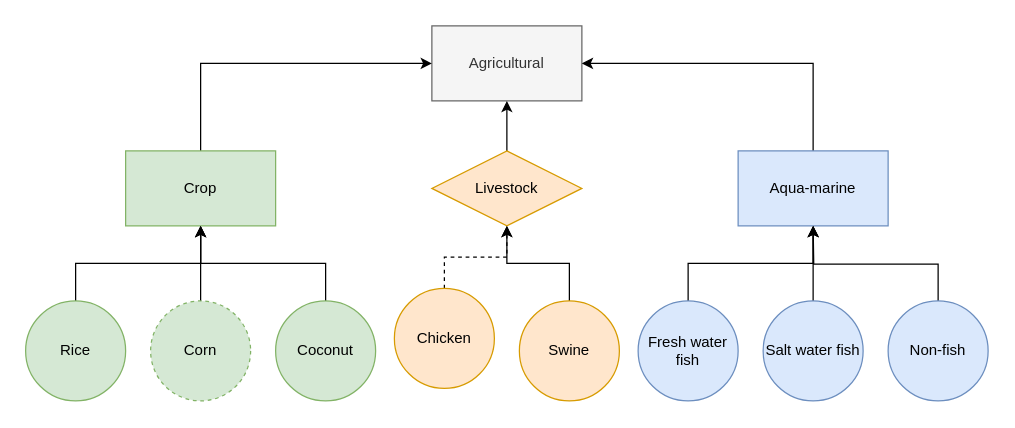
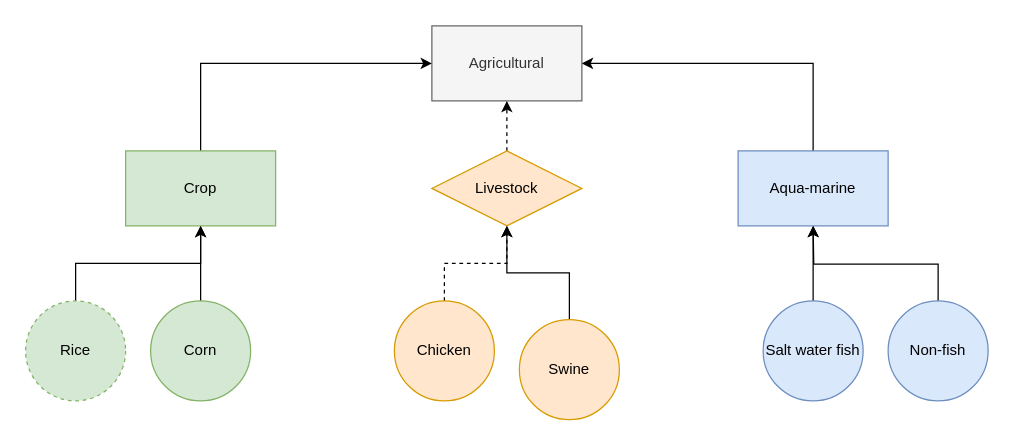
- <mxCell id="5" value="" style="edgeStyle=orthogonalEdgeStyle;rounded=0;orthogonalLoop=1;jettySize=auto;html=1;" edge="1" parent="1" source="6" target="2"><mxGeometry relative="1" as="geometry" /></mxCell>
+ <mxCell id="5" value="" style="edgeStyle=orthogonalEdgeStyle;rounded=0;orthogonalLoop=1;jettySize=auto;html=1;dashed=1;" edge="1" parent="1" source="6" target="2"><mxGeometry relative="1" as="geometry" /></mxCell>
- <mxCell id="13" style="edgeStyle=orthogonalEdgeStyle;rounded=0;orthogonalLoop=1;jettySize=auto;html=1;exitX=0.5;exitY=0;exitDx=0;exitDy=0;entryX=0.5;entryY=1;entryDx=0;entryDy=0;" edge="1" parent="1" source="14" target="8"><mxGeometry relative="1" as="geometry" /></mxCell>
- <mxCell id="19" style="edgeStyle=orthogonalEdgeStyle;rounded=0;orthogonalLoop=1;jettySize=auto;html=1;exitX=0.5;exitY=0;exitDx=0;exitDy=0;entryX=0.5;entryY=1;entryDx=0;entryDy=0;" edge="1" parent="1" source="20" target="4"><mxGeometry relative="1" as="geometry" /></mxCell>
- <mxCell id="16" value="Chicken" style="ellipse;whiteSpace=wrap;html=1;aspect=fixed;fillColor=#ffe6cc;strokeColor=#d79b00;" parent="1" vertex="1"><mxGeometry x="315" y="230" width="80" height="80" as="geometry" /></mxCell>
+ <mxCell id="16" value="Chicken" style="ellipse;whiteSpace=wrap;html=1;aspect=fixed;fillColor=#ffe6cc;strokeColor=#d79b00;" parent="1" vertex="1"><mxGeometry x="315" y="240" width="80" height="80" as="geometry" /></mxCell>
- <mxCell id="10" value="Rice" style="ellipse;whiteSpace=wrap;html=1;aspect=fixed;fillColor=#d5e8d4;strokeColor=#82b366;" parent="1" vertex="1"><mxGeometry x="20" y="240" width="80" height="80" as="geometry" /></mxCell>
+ <mxCell id="10" value="Rice" style="ellipse;whiteSpace=wrap;html=1;aspect=fixed;fillColor=#d5e8d4;strokeColor=#82b366;dashed=1;" parent="1" vertex="1"><mxGeometry x="20" y="240" width="80" height="80" as="geometry" /></mxCell>
- <mxCell id="12" value="Corn" style="ellipse;whiteSpace=wrap;html=1;aspect=fixed;fillColor=#d5e8d4;strokeColor=#82b366;dashed=1;" parent="1" vertex="1"><mxGeometry x="120" y="240" width="80" height="80" as="geometry" /></mxCell>
+ <mxCell id="12" value="Corn" style="ellipse;whiteSpace=wrap;html=1;aspect=fixed;fillColor=#d5e8d4;strokeColor=#82b366;" parent="1" vertex="1"><mxGeometry x="120" y="240" width="80" height="80" as="geometry" /></mxCell>
- <mxCell id="14" value="Coconut" style="ellipse;whiteSpace=wrap;html=1;aspect=fixed;fillColor=#d5e8d4;strokeColor=#82b366;" parent="1" vertex="1"><mxGeometry x="220" y="240" width="80" height="80" as="geometry" /></mxCell>
- <mxCell id="18" value="Swine" style="ellipse;whiteSpace=wrap;html=1;aspect=fixed;fillColor=#ffe6cc;strokeColor=#d79b00;" parent="1" vertex="1"><mxGeometry x="415" y="240" width="80" height="80" as="geometry" /></mxCell>
+ <mxCell id="18" value="Swine" style="ellipse;whiteSpace=wrap;html=1;aspect=fixed;fillColor=#ffe6cc;strokeColor=#d79b00;" parent="1" vertex="1"><mxGeometry x="415" y="255" width="80" height="80" as="geometry" /></mxCell>
- <mxCell id="20" value="Fresh water fish" style="ellipse;whiteSpace=wrap;html=1;aspect=fixed;fillColor=#dae8fc;strokeColor=#6c8ebf;" parent="1" vertex="1"><mxGeometry x="510" y="240" width="80" height="80" as="geometry" /></mxCell>
